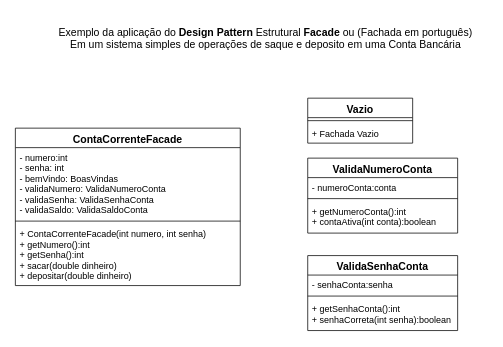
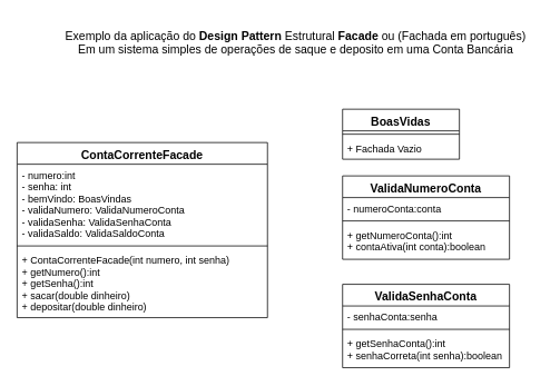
- <mxCell id="7" value="Vazio" style="swimlane;fontStyle=1;align=center;verticalAlign=top;childLayout=stackLayout;horizontal=1;startSize=26;horizontalStack=0;resizeParent=1;resizeParentMax=0;resizeLast=0;collapsible=1;marginBottom=0;fontSize=14;" vertex="1" parent="1"><mxGeometry x="410" y="130" width="140" height="60" as="geometry" /></mxCell>
+ <mxCell id="7" value="BoasVidas" style="swimlane;fontStyle=1;align=center;verticalAlign=top;childLayout=stackLayout;horizontal=1;startSize=26;horizontalStack=0;resizeParent=1;resizeParentMax=0;resizeLast=0;collapsible=1;marginBottom=0;fontSize=14;" vertex="1" parent="1"><mxGeometry x="410" y="130" width="140" height="60" as="geometry" /></mxCell>
